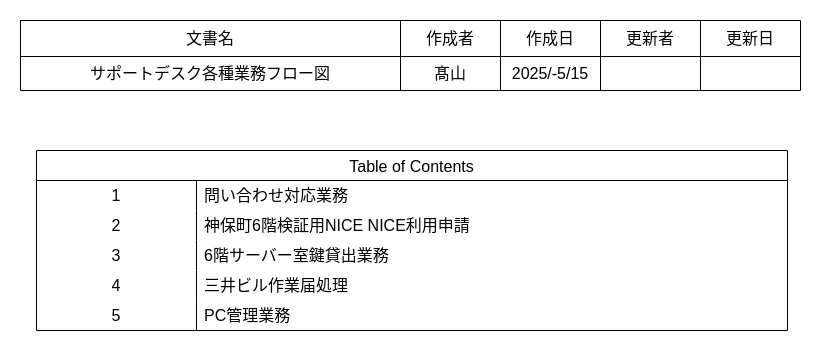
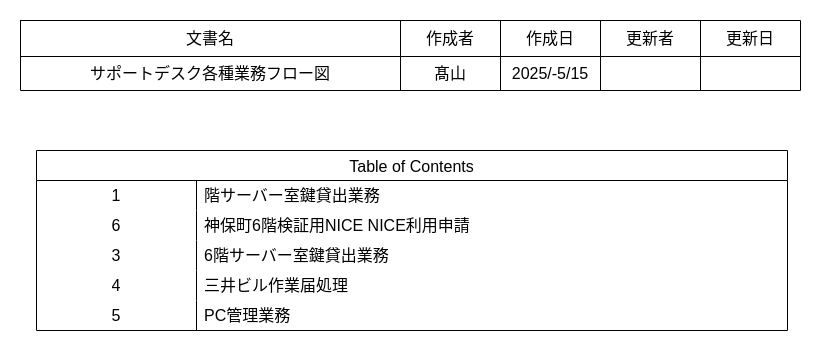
- <mxCell id="18" value="問い合わせ対応業務" style="shape=partialRectangle;html=1;whiteSpace=wrap;connectable=0;fillColor=none;top=0;left=0;bottom=0;right=0;align=left;spacingLeft=6;overflow=hidden;strokeColor=inherit;fontSize=16;" parent="16" vertex="1"><mxGeometry x="160" width="591" height="30" as="geometry"><mxRectangle width="591" height="30" as="alternateBounds" /></mxGeometry></mxCell>
+ <mxCell id="18" value="階サーバー室鍵貸出業務" style="shape=partialRectangle;html=1;whiteSpace=wrap;connectable=0;fillColor=none;top=0;left=0;bottom=0;right=0;align=left;spacingLeft=6;overflow=hidden;strokeColor=inherit;fontSize=16;" parent="16" vertex="1"><mxGeometry x="160" width="591" height="30" as="geometry"><mxRectangle width="591" height="30" as="alternateBounds" /></mxGeometry></mxCell>
- <mxCell id="20" value="2" style="shape=partialRectangle;html=1;whiteSpace=wrap;connectable=0;fillColor=none;top=0;left=0;bottom=0;right=0;overflow=hidden;strokeColor=inherit;fontSize=16;" parent="19" vertex="1"><mxGeometry width="160" height="30" as="geometry"><mxRectangle width="160" height="30" as="alternateBounds" /></mxGeometry></mxCell>
+ <mxCell id="20" value="6" style="shape=partialRectangle;html=1;whiteSpace=wrap;connectable=0;fillColor=none;top=0;left=0;bottom=0;right=0;overflow=hidden;strokeColor=inherit;fontSize=16;" parent="19" vertex="1"><mxGeometry width="160" height="30" as="geometry"><mxRectangle width="160" height="30" as="alternateBounds" /></mxGeometry></mxCell>
